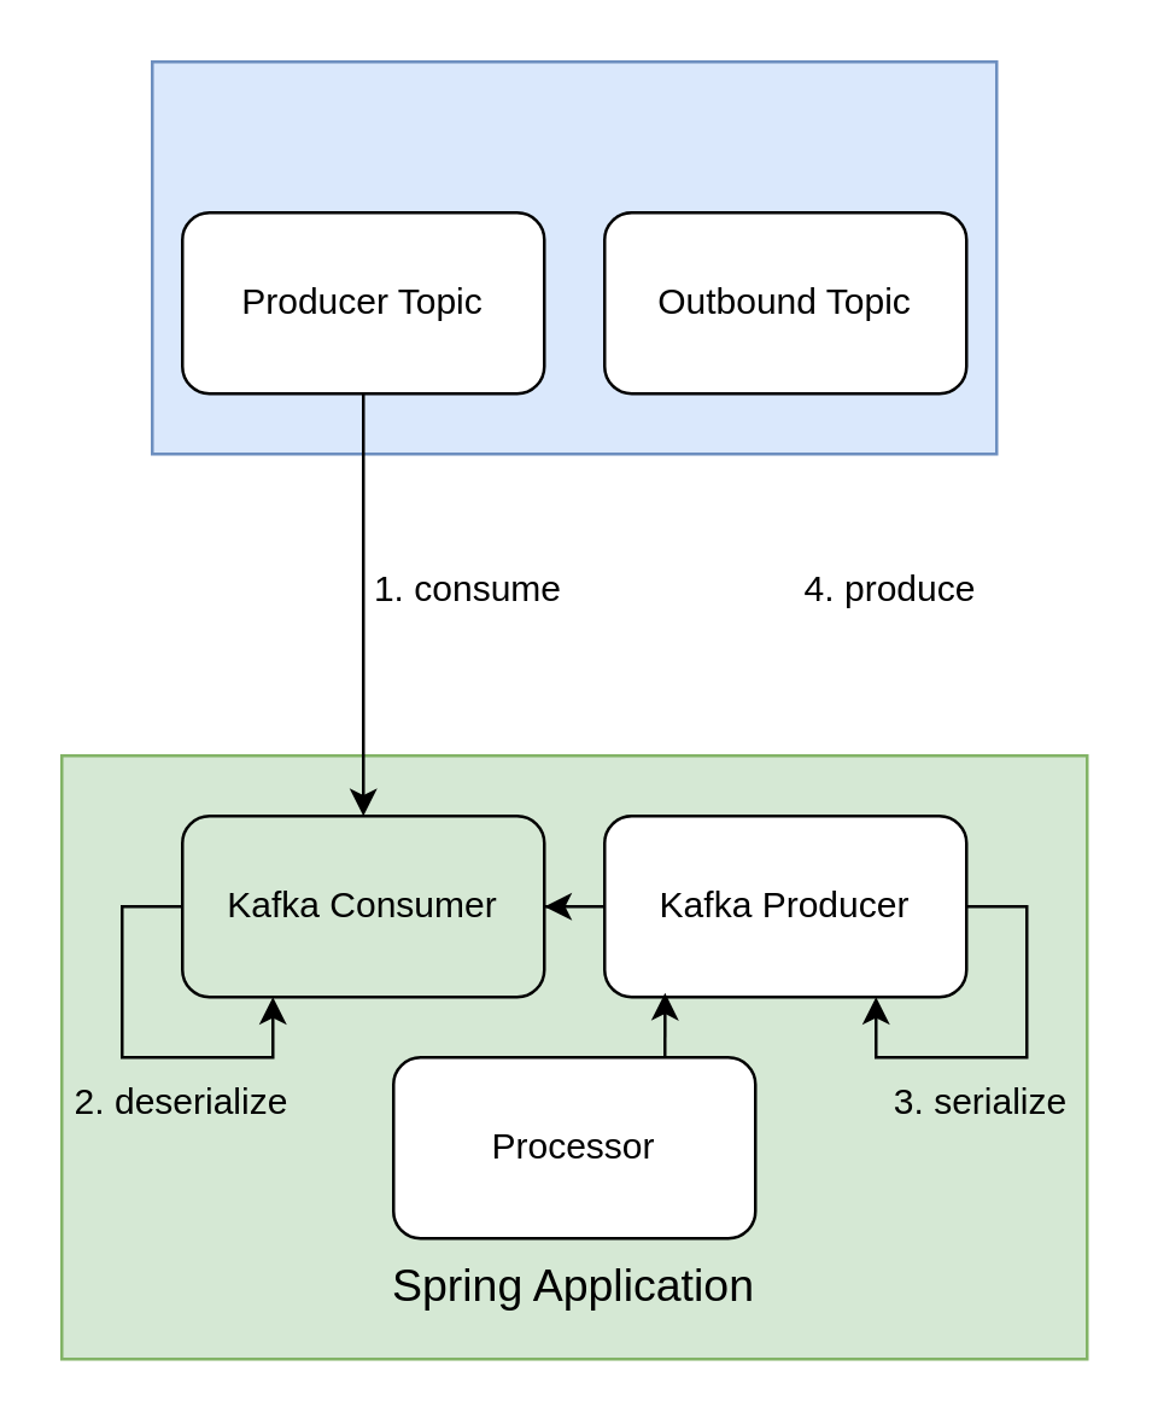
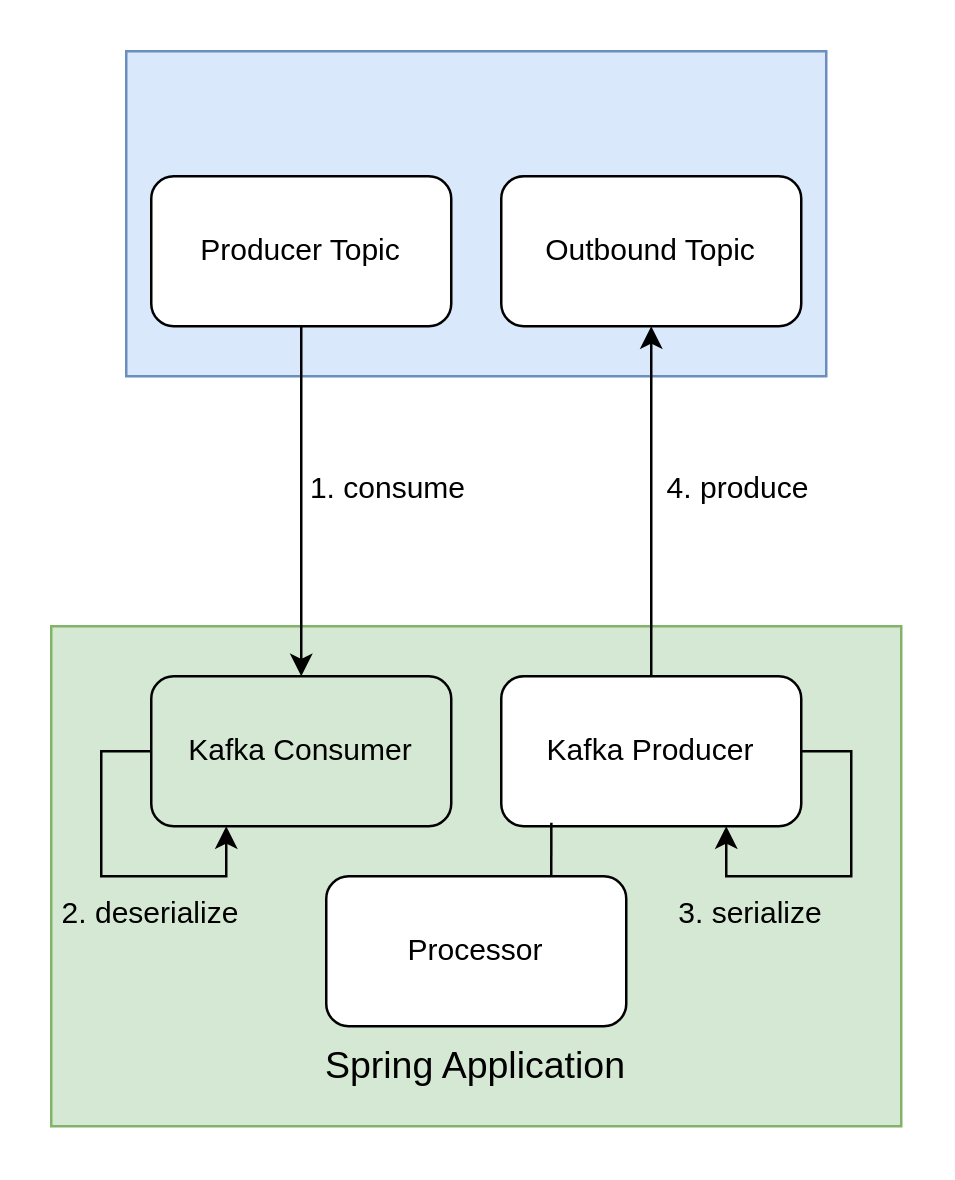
- <mxCell id="7" style="edgeStyle=orthogonalEdgeStyle;rounded=0;orthogonalLoop=1;jettySize=auto;html=1;" parent="1" source="8" target="6" edge="1"><mxGeometry relative="1" as="geometry" /></mxCell>
+ <mxCell id="7" style="edgeStyle=orthogonalEdgeStyle;rounded=0;orthogonalLoop=1;jettySize=auto;html=1;entryX=0.5;entryY=1;entryDx=0;entryDy=0;" parent="1" source="8" target="4" edge="1"><mxGeometry relative="1" as="geometry" /></mxCell>
- <mxCell id="18" style="edgeStyle=orthogonalEdgeStyle;rounded=0;orthogonalLoop=1;jettySize=auto;html=1;exitX=0.75;exitY=0;exitDx=0;exitDy=0;entryX=0.167;entryY=0.977;entryDx=0;entryDy=0;entryPerimeter=0;" edge="1" parent="1" source="17" target="8"><mxGeometry relative="1" as="geometry" /></mxCell>
+ <mxCell id="18" style="edgeStyle=orthogonalEdgeStyle;rounded=0;orthogonalLoop=1;jettySize=auto;html=1;exitX=0.75;exitY=0;exitDx=0;exitDy=0;entryX=0.167;entryY=0.977;entryDx=0;entryDy=0;entryPerimeter=0;endArrow=none;" edge="1" parent="1" source="17" target="8"><mxGeometry relative="1" as="geometry" /></mxCell>
- <mxCell id="16" value="3. serialize" style="text;html=1;align=center;verticalAlign=middle;whiteSpace=wrap;rounded=0;" vertex="1" parent="1"><mxGeometry x="290" y="350" width="70" height="30" as="geometry" /></mxCell>
+ <mxCell id="16" value="3. serialize" style="text;html=1;align=center;verticalAlign=middle;whiteSpace=wrap;rounded=0;" vertex="1" parent="1"><mxGeometry x="265" y="350" width="70" height="30" as="geometry" /></mxCell>
